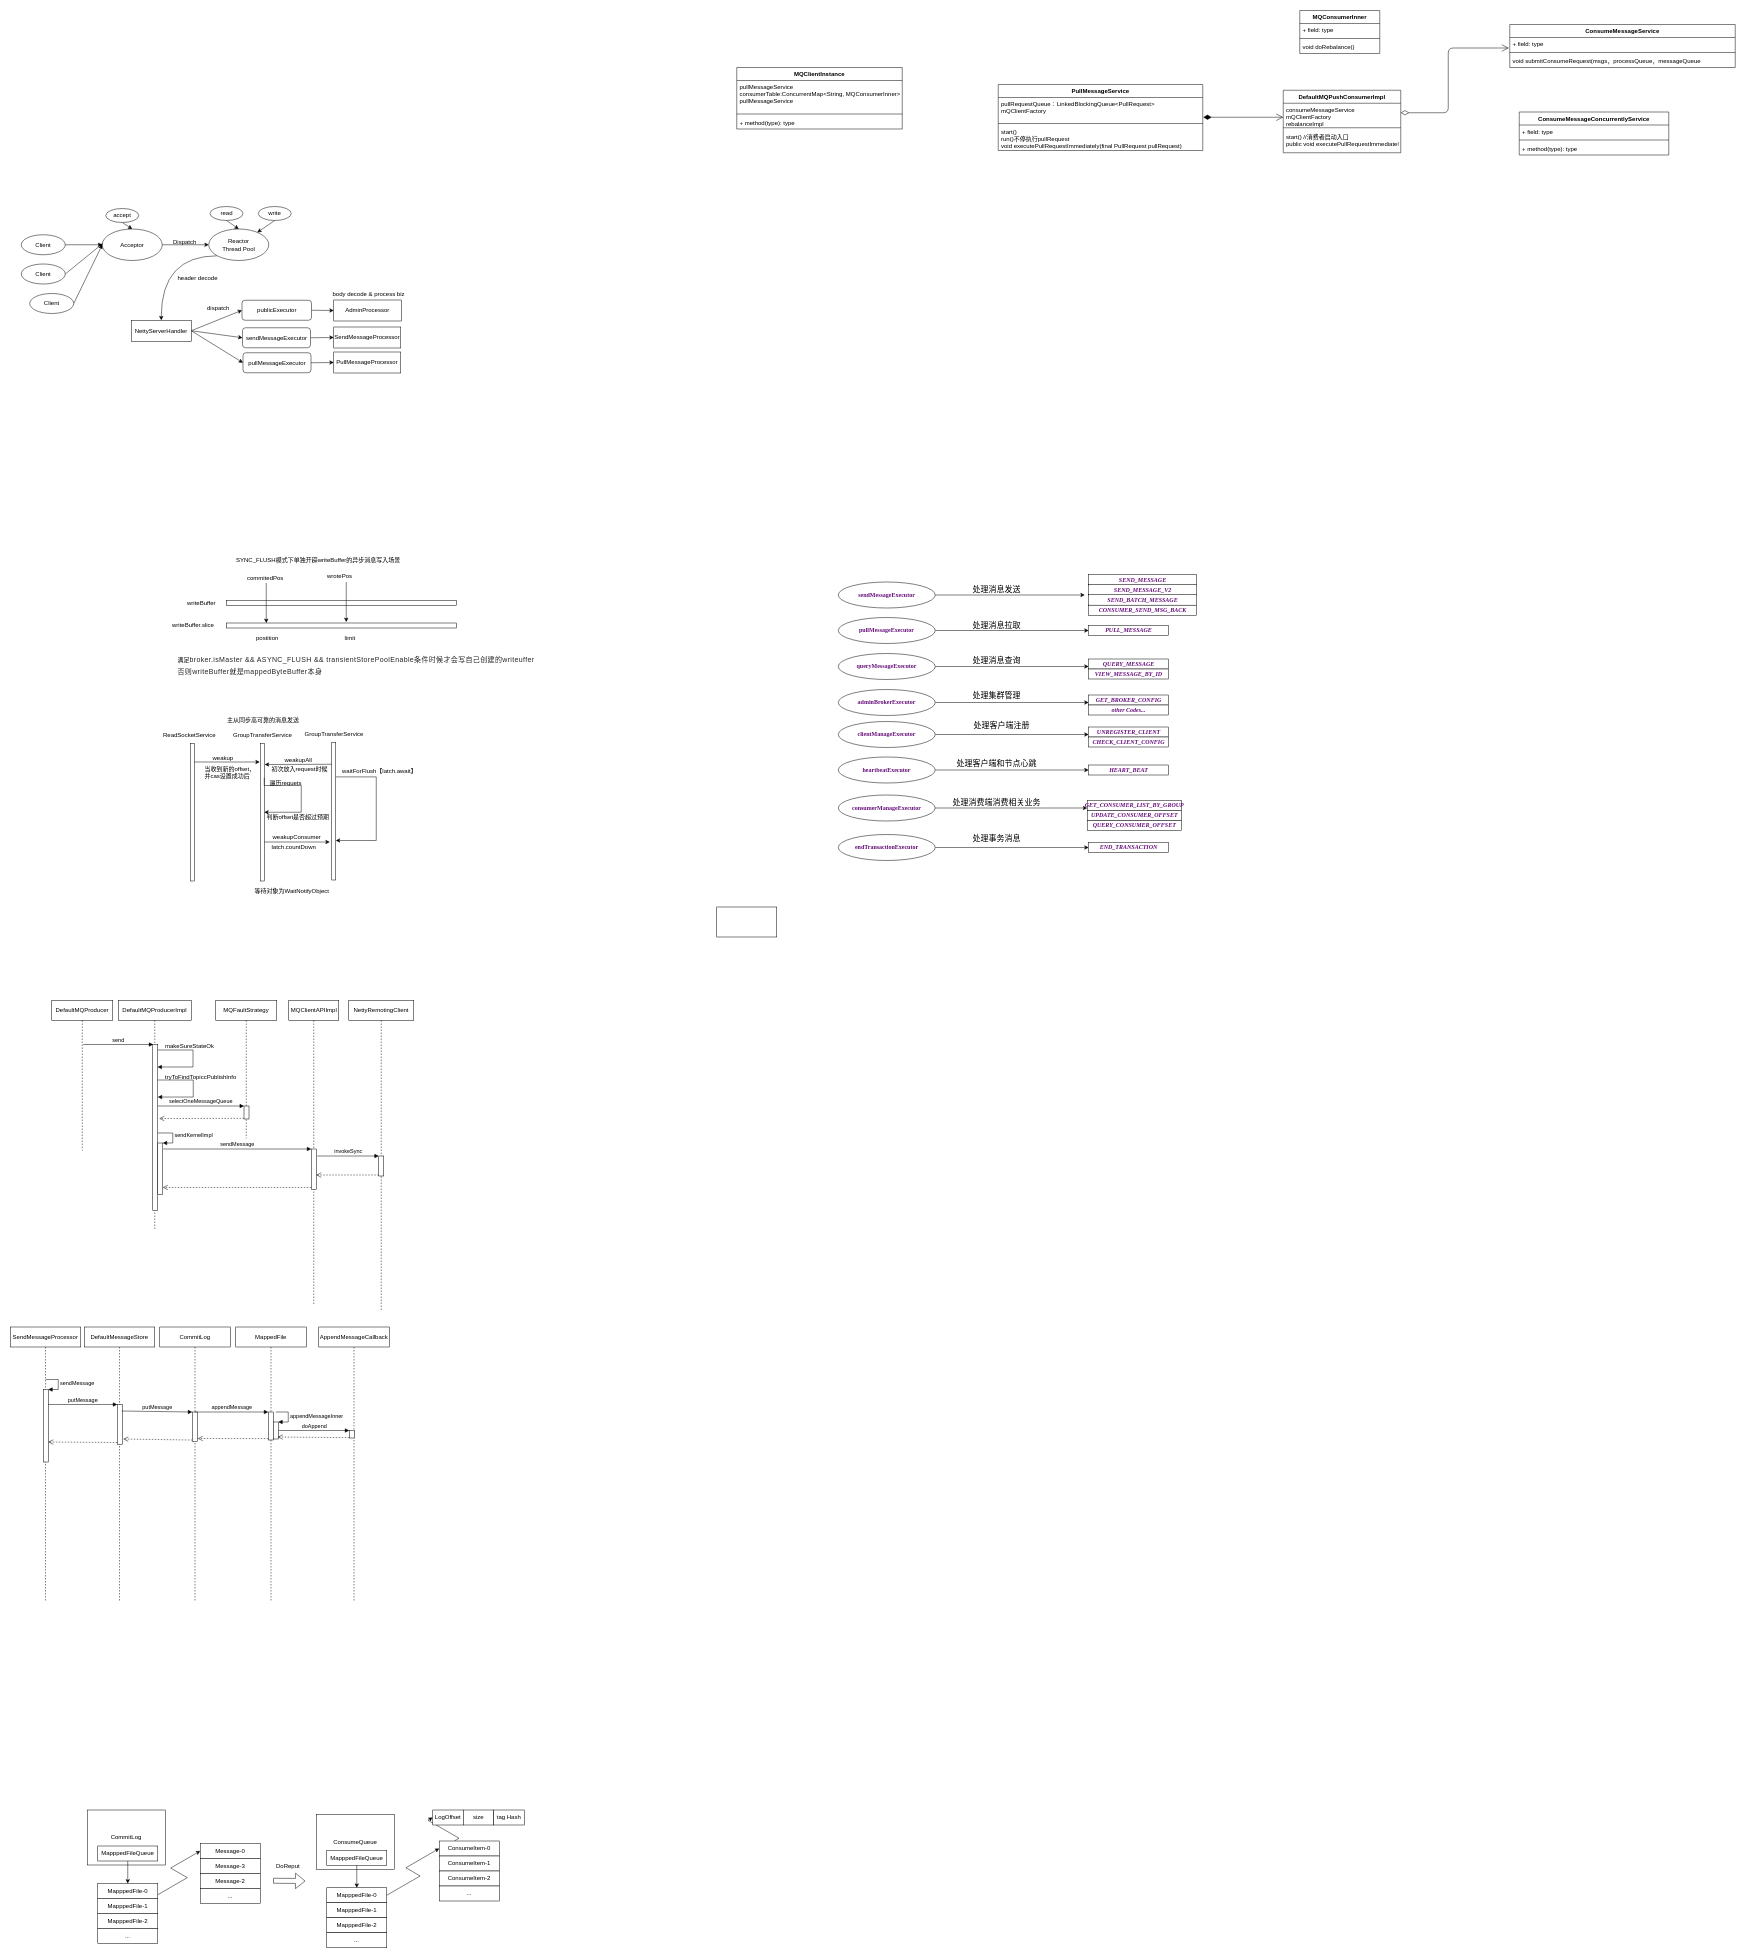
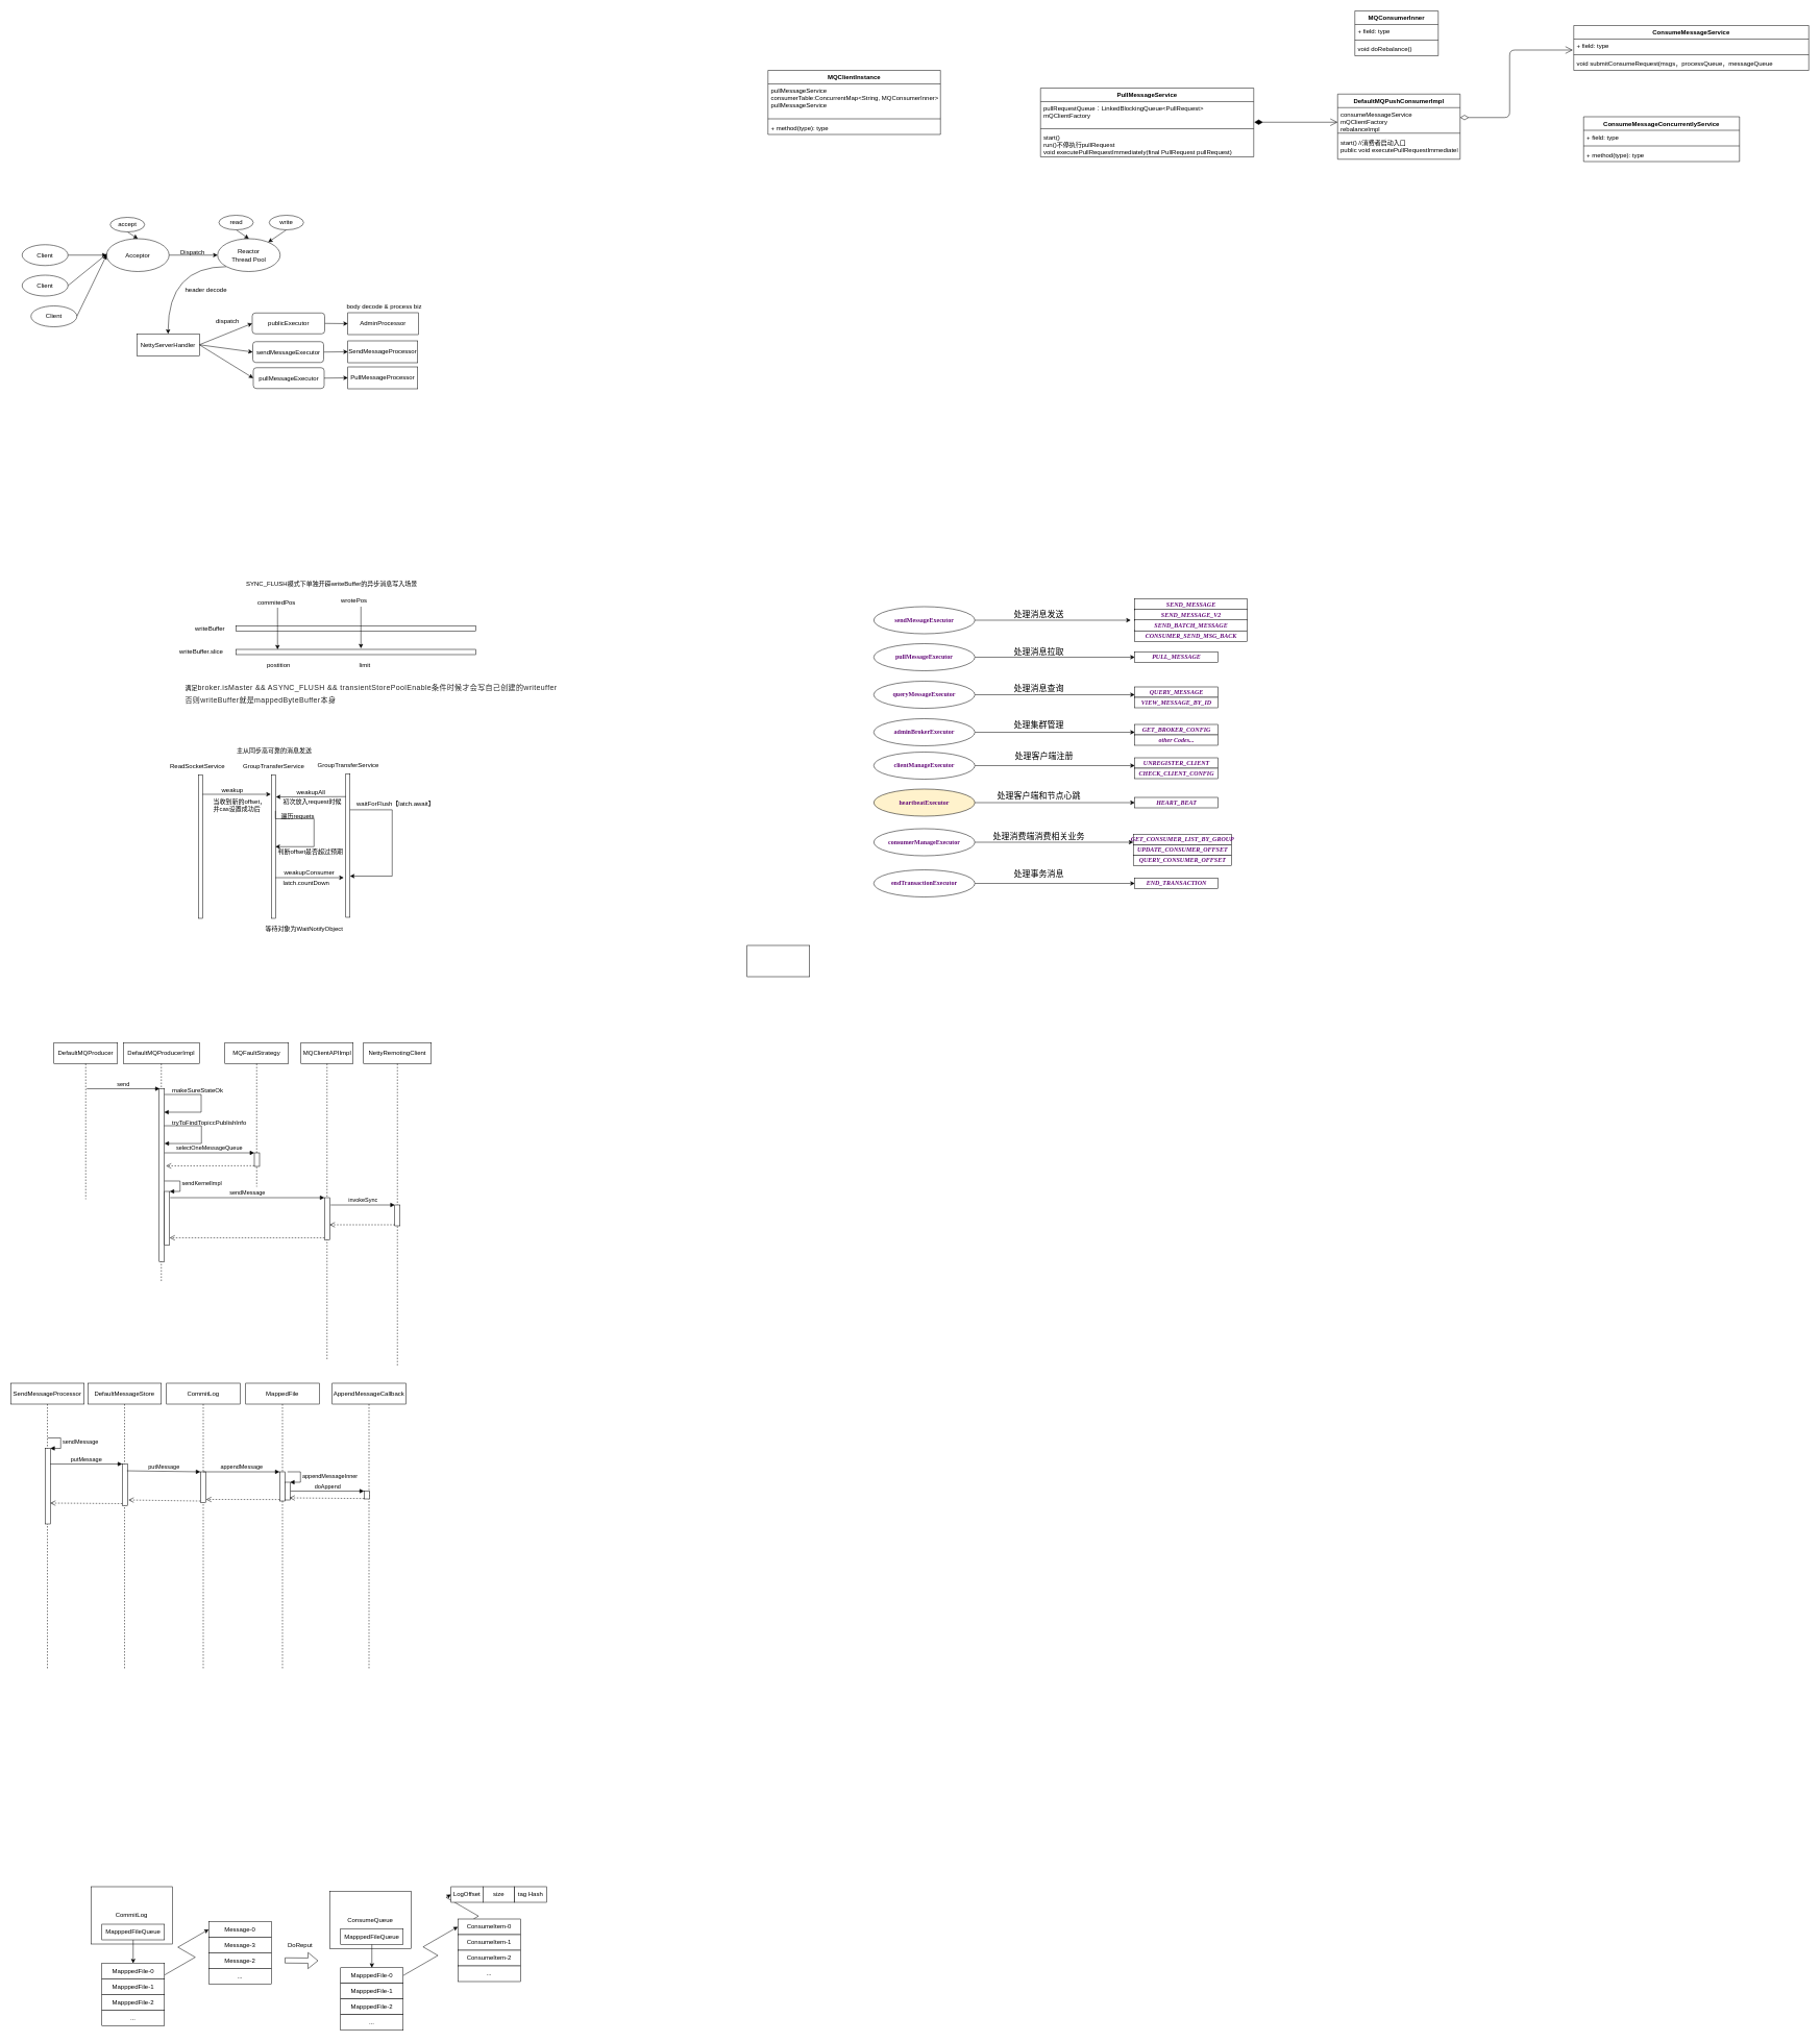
- <mxCell id="47" value="&lt;pre style=&quot;font-family: &amp;#34;menlo&amp;#34; ; font-size: 9pt&quot;&gt;&lt;pre style=&quot;font-family: &amp;#34;menlo&amp;#34; ; font-size: 9pt&quot;&gt;&lt;pre style=&quot;font-family: &amp;#34;menlo&amp;#34; ; font-size: 9pt&quot;&gt;&lt;span style=&quot;color: #660e7a ; font-weight: bold&quot;&gt;heartbeatExecutor&lt;/span&gt;&lt;/pre&gt;&lt;/pre&gt;&lt;/pre&gt;" style="ellipse;whiteSpace=wrap;html=1;" parent="1" vertex="1"><mxGeometry x="1676" y="1513" width="194" height="52" as="geometry" /></mxCell>
+ <mxCell id="47" value="&lt;pre style=&quot;font-family: &amp;#34;menlo&amp;#34; ; font-size: 9pt&quot;&gt;&lt;pre style=&quot;font-family: &amp;#34;menlo&amp;#34; ; font-size: 9pt&quot;&gt;&lt;pre style=&quot;font-family: &amp;#34;menlo&amp;#34; ; font-size: 9pt&quot;&gt;&lt;span style=&quot;color: #660e7a ; font-weight: bold&quot;&gt;heartbeatExecutor&lt;/span&gt;&lt;/pre&gt;&lt;/pre&gt;&lt;/pre&gt;" style="ellipse;whiteSpace=wrap;html=1;fillColor=#fff2cc;" parent="1" vertex="1"><mxGeometry x="1676" y="1513" width="194" height="52" as="geometry" /></mxCell>
